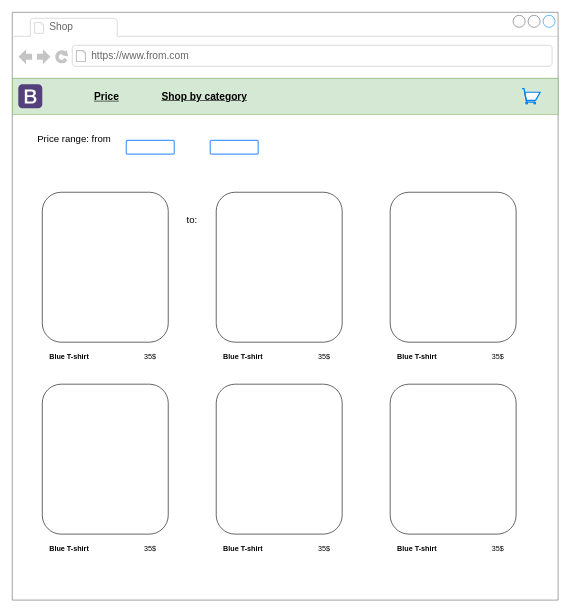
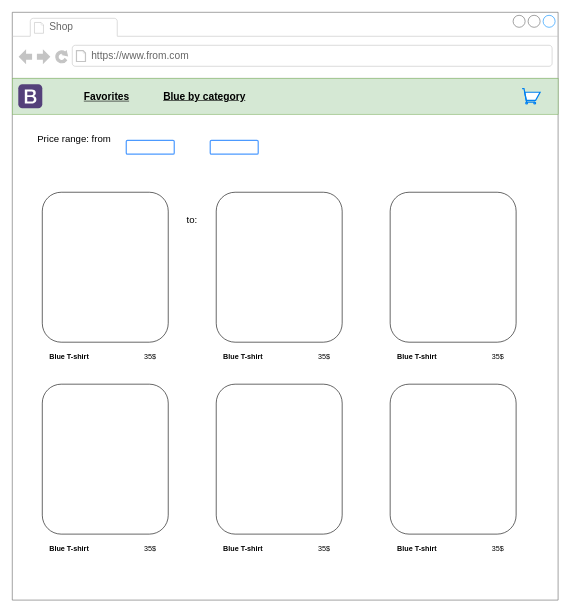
- <mxCell id="8" value="&lt;b&gt;Shop by category&lt;/b&gt;" style="shape=rectangle;strokeColor=none;fillColor=none;linkText=;fontSize=17;fontColor=#000000;fontStyle=4;html=1;align=center;" vertex="1" parent="5"><mxGeometry x="238.333" y="26" width="162.5" height="10.112" as="geometry" /></mxCell>
+ <mxCell id="8" value="&lt;b&gt;Blue by category&lt;/b&gt;" style="shape=rectangle;strokeColor=none;fillColor=none;linkText=;fontSize=17;fontColor=#000000;fontStyle=4;html=1;align=center;" vertex="1" parent="5"><mxGeometry x="238.333" y="26" width="162.5" height="10.112" as="geometry" /></mxCell>
- <mxCell id="7" value="&lt;b&gt;Price&lt;/b&gt;" style="shape=rectangle;strokeColor=none;fillColor=none;linkText=;fontSize=17;fontColor=#000000;fontStyle=4;html=1;align=center;" vertex="1" parent="5"><mxGeometry x="75.833" y="27" width="162.5" height="10.112" as="geometry" /></mxCell>
+ <mxCell id="7" value="&lt;b&gt;Favorites&lt;/b&gt;" style="shape=rectangle;strokeColor=none;fillColor=none;linkText=;fontSize=17;fontColor=#000000;fontStyle=4;html=1;align=center;" vertex="1" parent="5"><mxGeometry x="75.833" y="27" width="162.5" height="10.112" as="geometry" /></mxCell>
